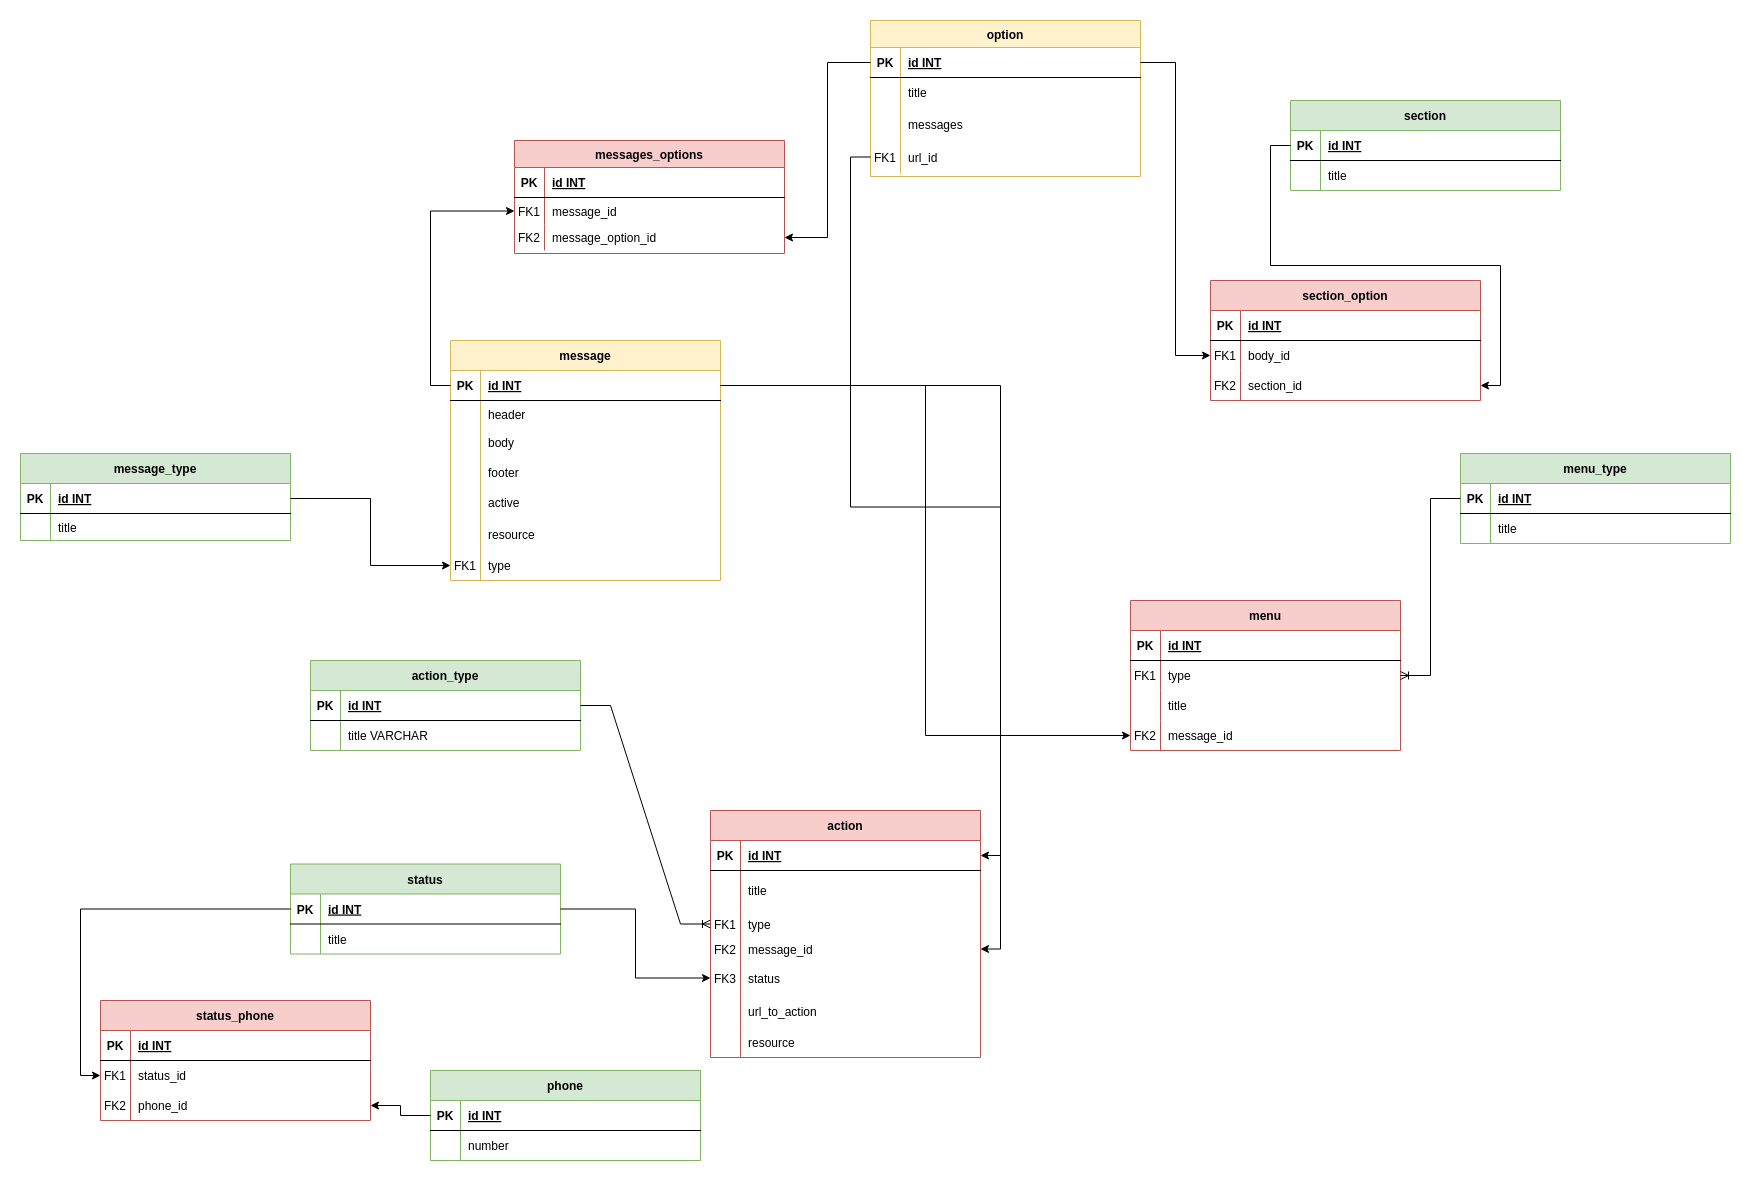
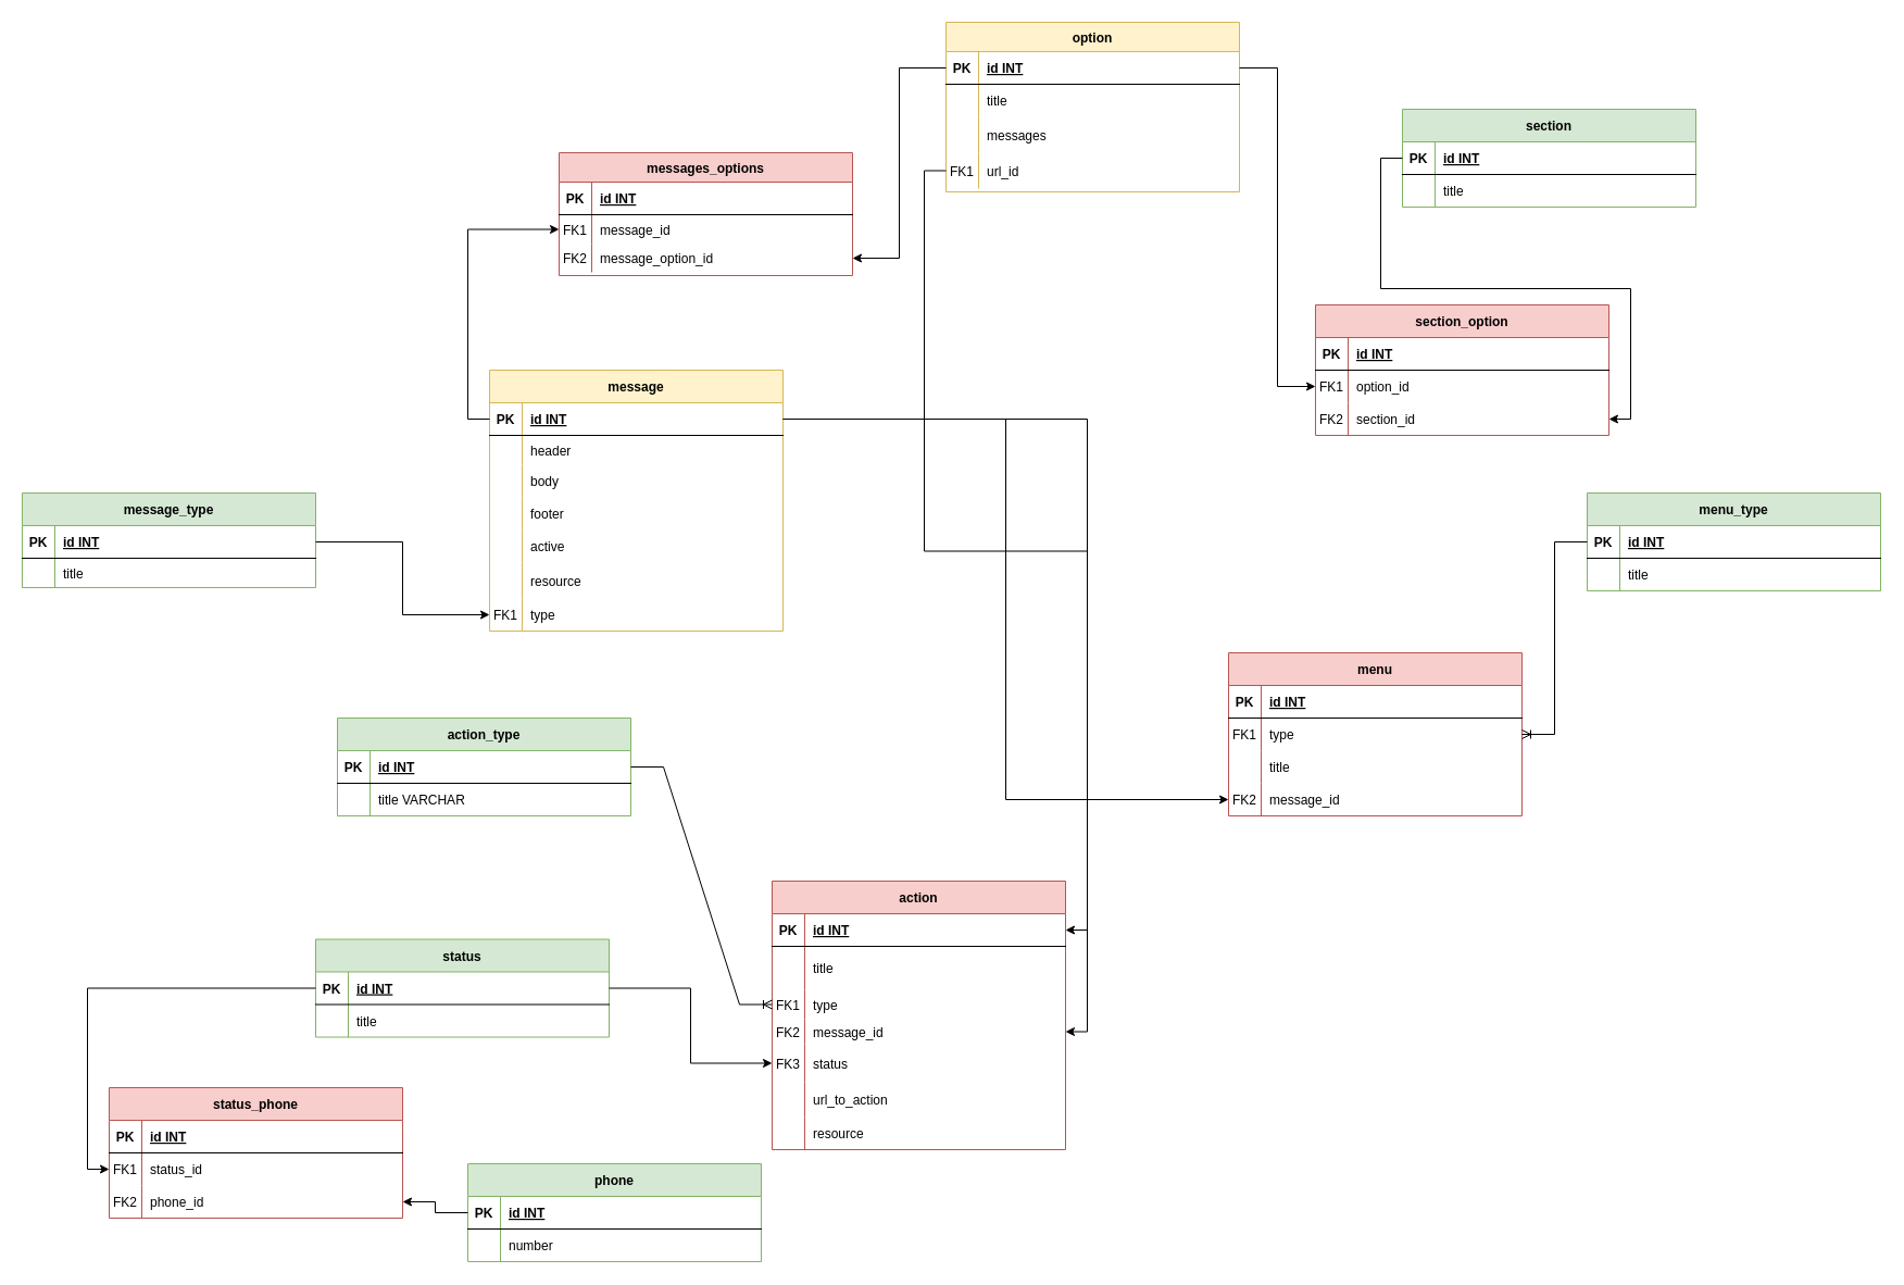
- <mxCell id="149" value="body_id" style="shape=partialRectangle;connectable=0;fillColor=none;top=0;left=0;bottom=0;right=0;align=left;spacingLeft=6;overflow=hidden;" vertex="1" parent="147"><mxGeometry x="30" width="240" height="30" as="geometry"><mxRectangle width="240" height="30" as="alternateBounds" /></mxGeometry></mxCell>
+ <mxCell id="149" value="option_id" style="shape=partialRectangle;connectable=0;fillColor=none;top=0;left=0;bottom=0;right=0;align=left;spacingLeft=6;overflow=hidden;" vertex="1" parent="147"><mxGeometry x="30" width="240" height="30" as="geometry"><mxRectangle width="240" height="30" as="alternateBounds" /></mxGeometry></mxCell>
